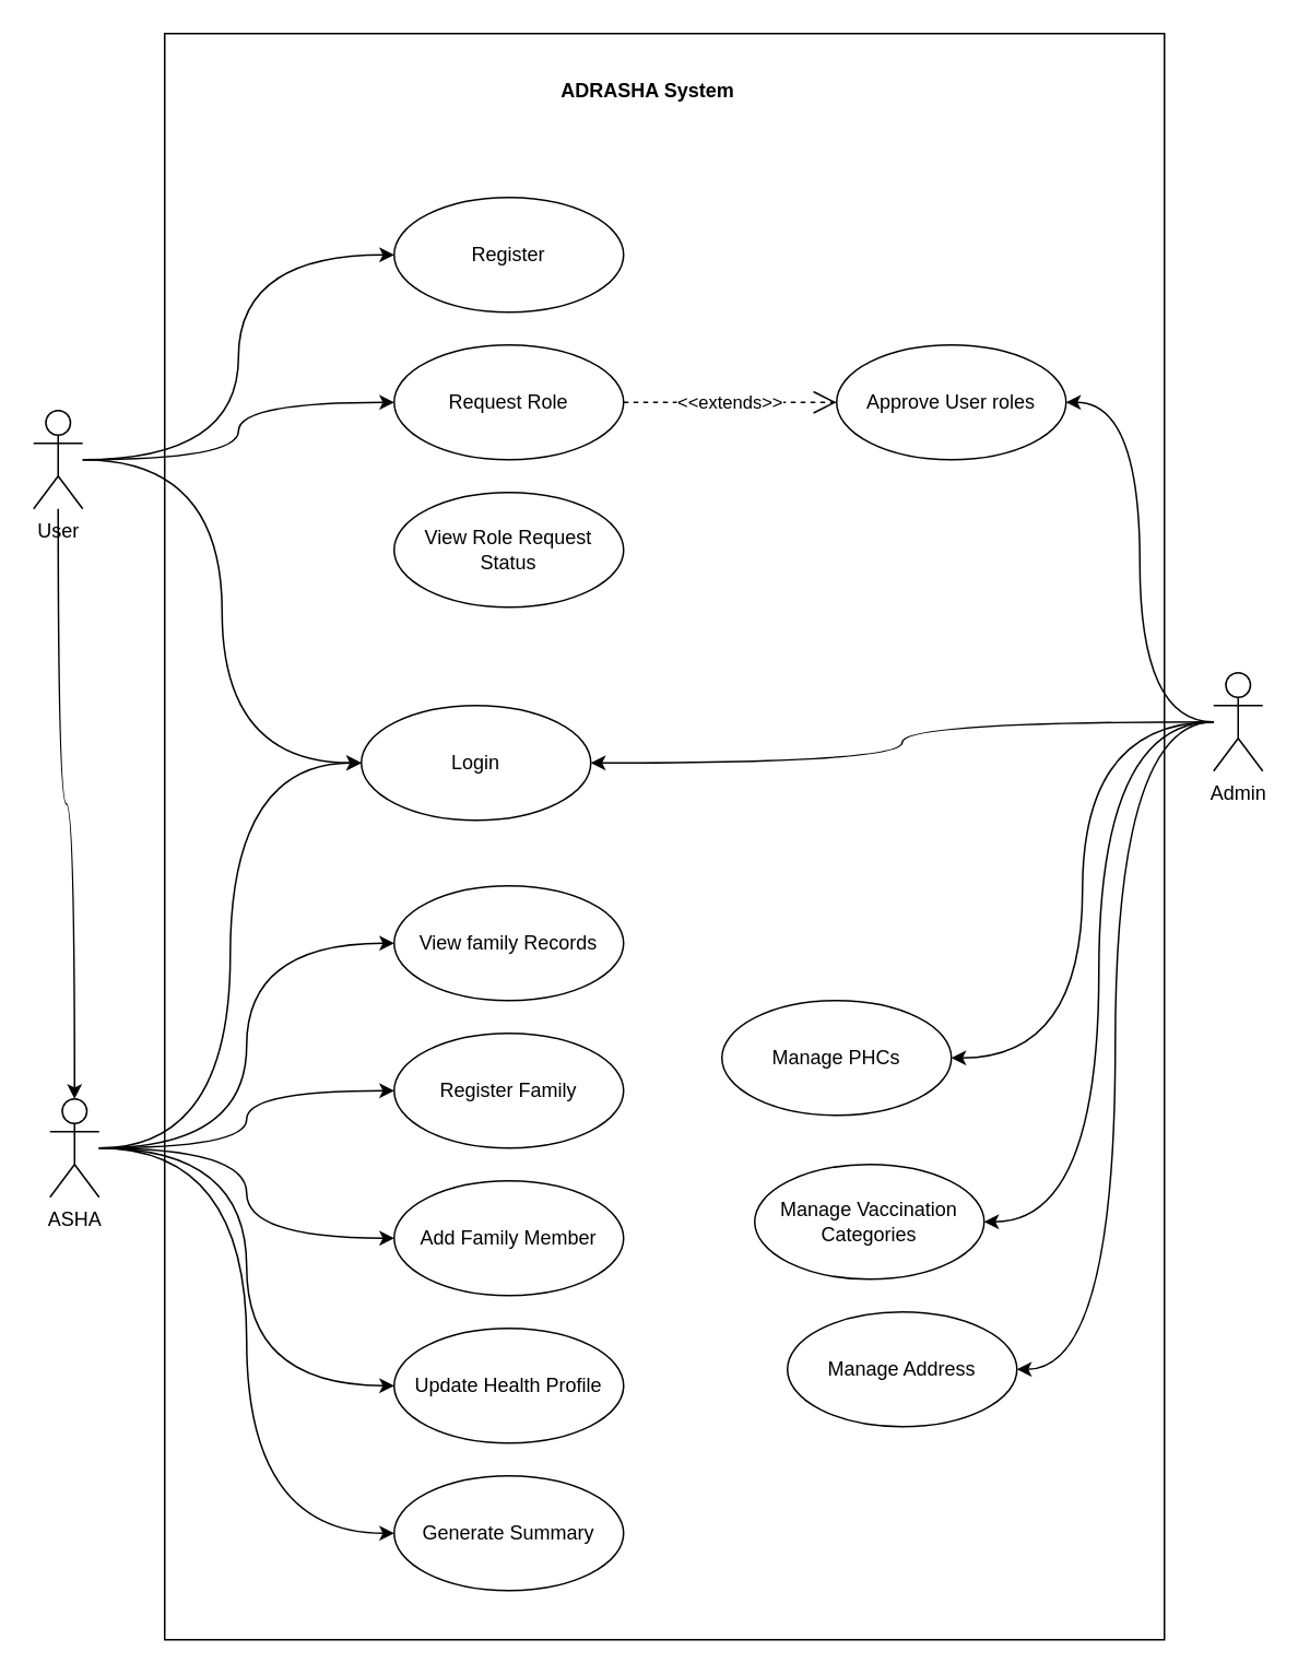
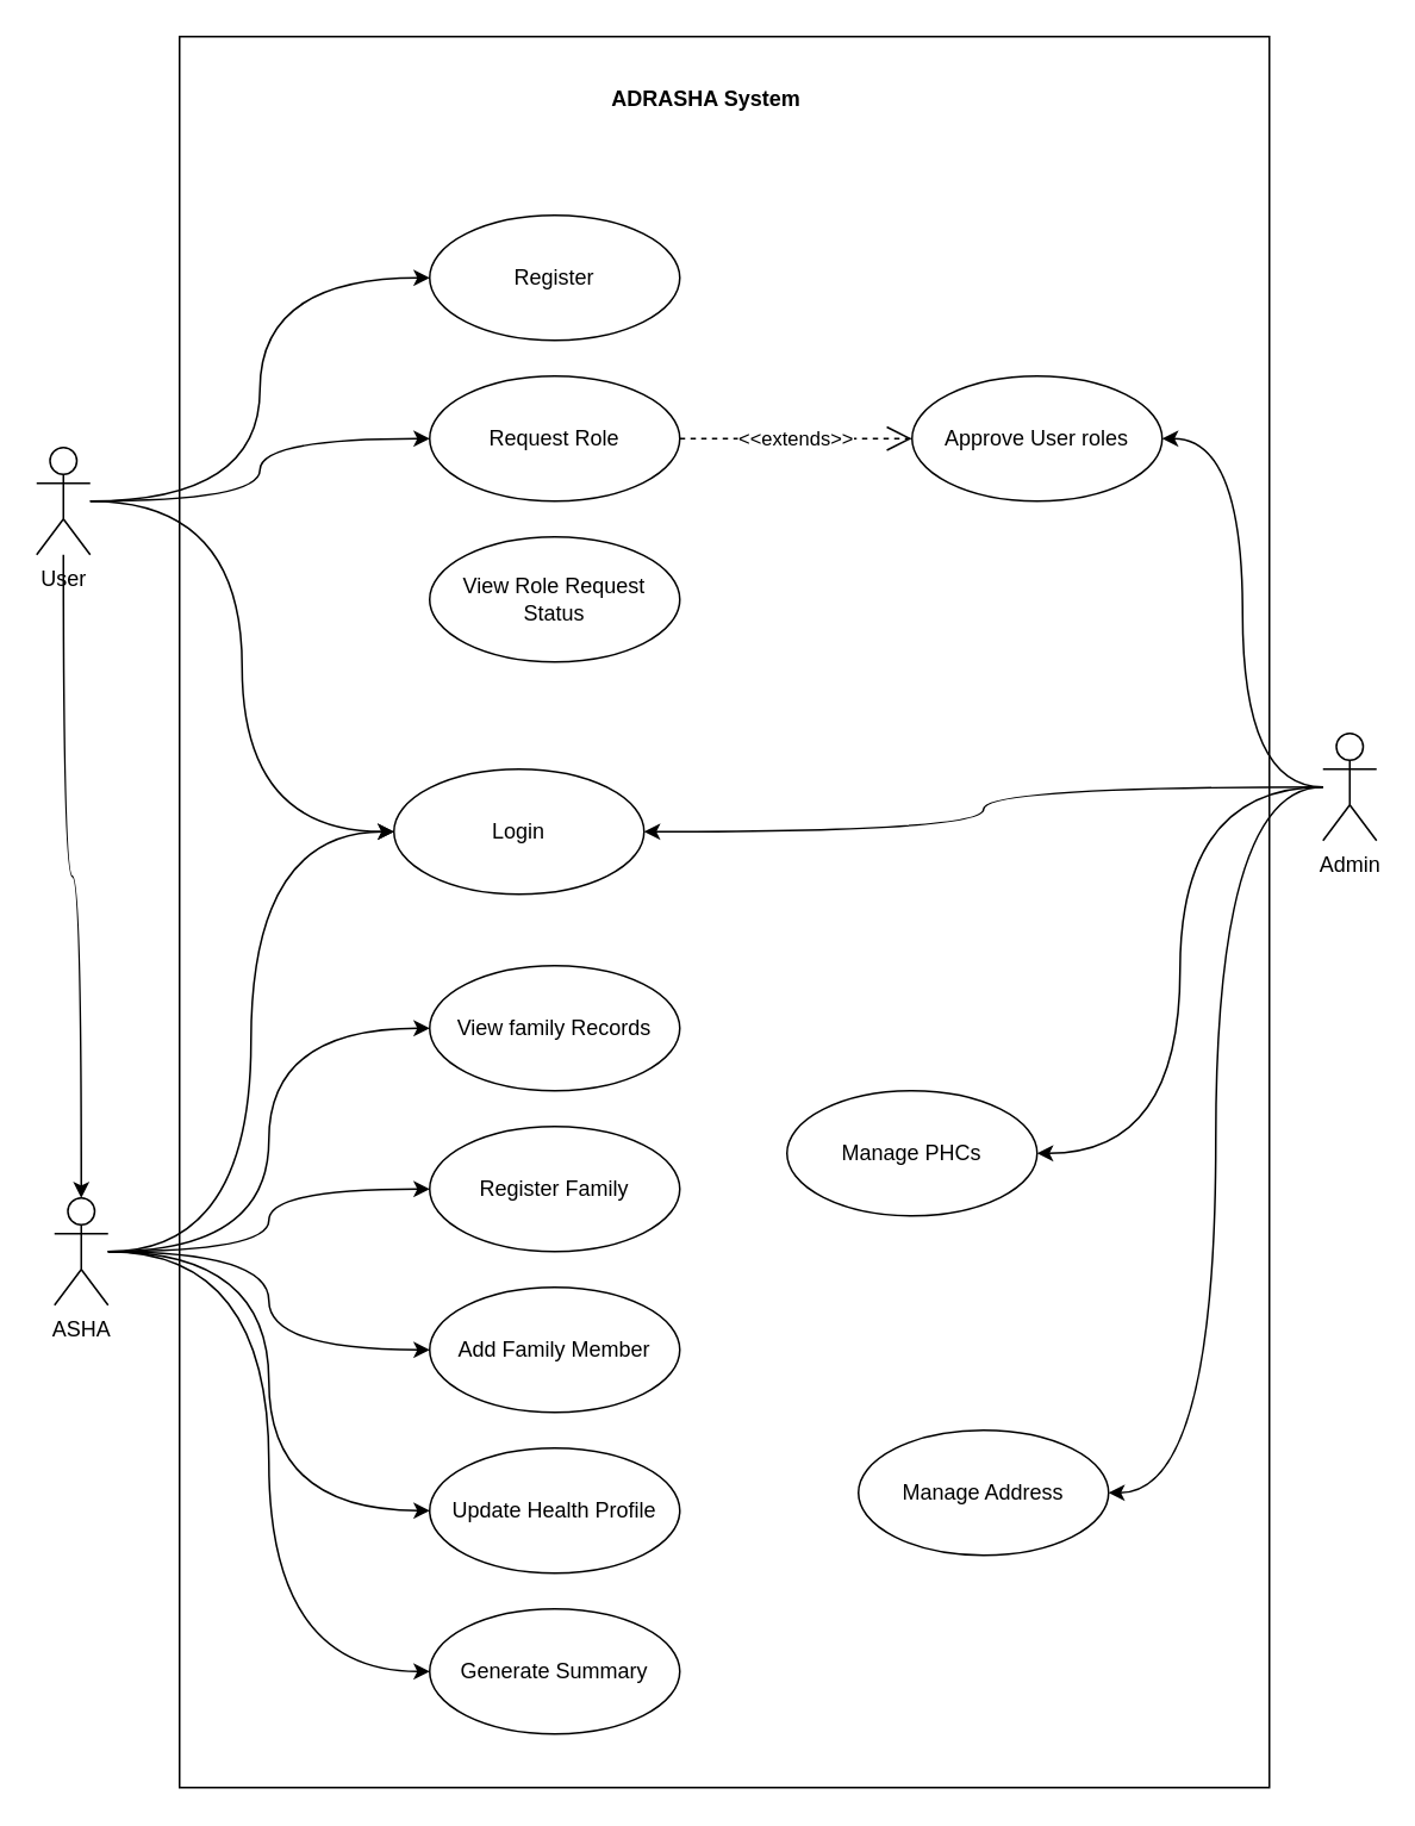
- <mxCell id="20" style="edgeStyle=orthogonalEdgeStyle;rounded=0;orthogonalLoop=1;jettySize=auto;html=1;entryX=1;entryY=0.5;entryDx=0;entryDy=0;curved=1;" edge="1" parent="2" source="22" target="16"><mxGeometry relative="1" as="geometry" /></mxCell>
- <mxCell id="16" value="Manage Vaccination Categories" style="ellipse;whiteSpace=wrap;html=1;" vertex="1" parent="2"><mxGeometry x="440" y="690" width="140" height="70" as="geometry" /></mxCell>
